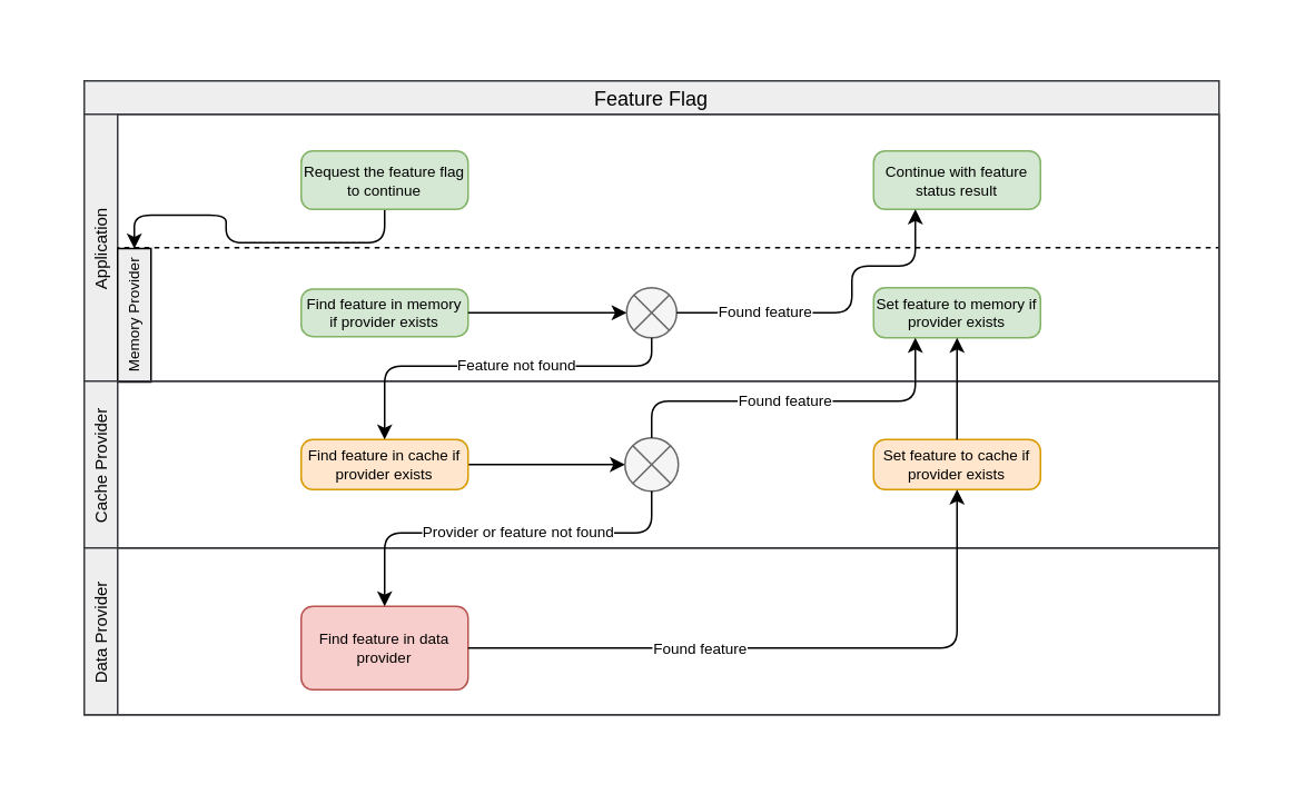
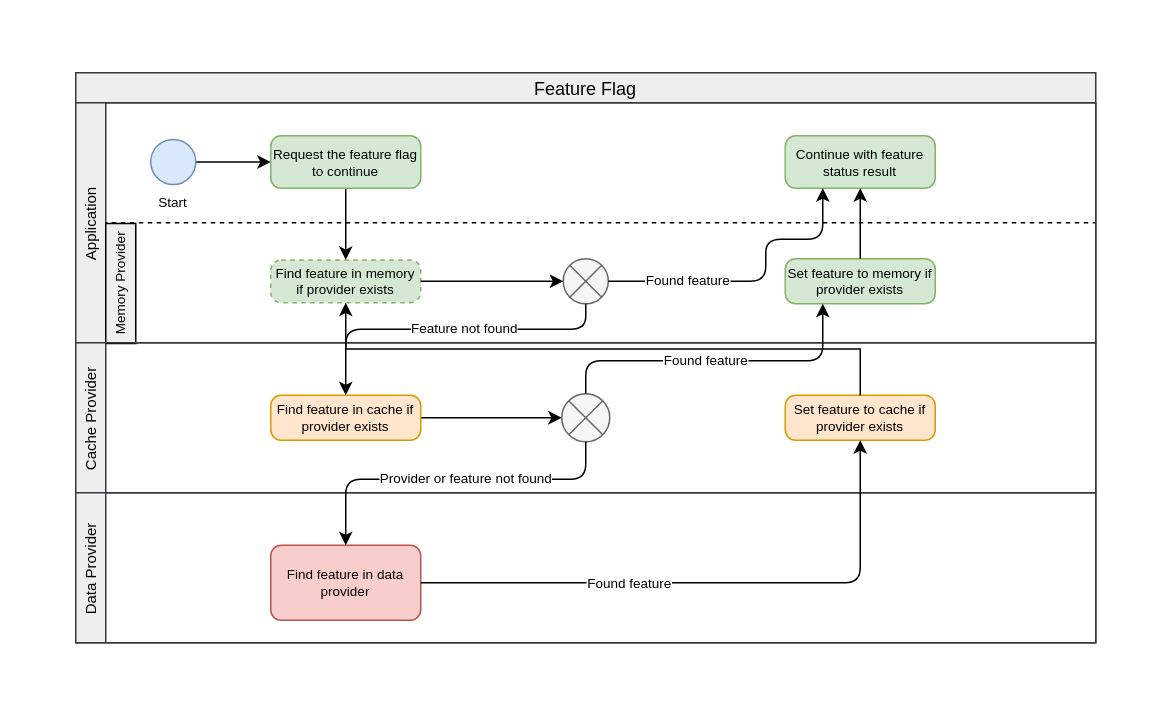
+ <mxCell id="7" value="Start" style="strokeWidth=1;html=1;shape=mxgraph.flowchart.start_2;whiteSpace=wrap;verticalAlign=top;labelPosition=center;verticalLabelPosition=bottom;align=center;fontSize=9;fillColor=#dae8fc;strokeColor=#6c8ebf;spacingBottom=1;" parent="5" vertex="1"><mxGeometry x="50" y="24.5" width="30" height="30" as="geometry" /></mxCell>
+ <mxCell id="6" style="edgeStyle=orthogonalEdgeStyle;rounded=0;orthogonalLoop=1;jettySize=auto;html=1;exitX=1;exitY=0.5;exitDx=0;exitDy=0;exitPerimeter=0;entryX=0;entryY=0.5;entryDx=0;entryDy=0;" parent="5" source="7" target="9" edge="1"><mxGeometry relative="1" as="geometry" /></mxCell>
- <mxCell id="8" style="edgeStyle=orthogonalEdgeStyle;rounded=1;orthogonalLoop=1;jettySize=auto;html=1;exitX=0.5;exitY=1;exitDx=0;exitDy=0;fontSize=16;fontColor=#9999FF;strokeColor=#000000;strokeWidth=1;" parent="5" source="9" target="16" edge="1"><mxGeometry relative="1" as="geometry" /></mxCell>
+ <mxCell id="8" style="edgeStyle=orthogonalEdgeStyle;rounded=1;orthogonalLoop=1;jettySize=auto;html=1;exitX=0.5;exitY=1;exitDx=0;exitDy=0;entryX=0.5;entryY=0;entryDx=0;entryDy=0;fontSize=16;fontColor=#9999FF;strokeColor=#000000;strokeWidth=1;" parent="5" source="9" target="11" edge="1"><mxGeometry relative="1" as="geometry" /></mxCell>
+ <mxCell id="18" style="edgeStyle=orthogonalEdgeStyle;rounded=0;orthogonalLoop=1;jettySize=auto;html=1;exitX=0.5;exitY=0;exitDx=0;exitDy=0;entryX=0.5;entryY=1;entryDx=0;entryDy=0;fontSize=9;" edge="1" parent="5" source="17" target="10"><mxGeometry relative="1" as="geometry" /></mxCell>
- <mxCell id="11" value="Find feature in memory if provider exists" style="rounded=1;absoluteArcSize=1;arcSize=14;strokeWidth=1;whiteSpace=wrap;html=1;fontSize=9;fillColor=#d5e8d4;strokeColor=#82b366;" parent="5" vertex="1"><mxGeometry x="130" y="104.75" width="100" height="28.5" as="geometry" /></mxCell>
+ <mxCell id="11" value="Find feature in memory if provider exists" style="rounded=1;absoluteArcSize=1;arcSize=14;strokeWidth=1;whiteSpace=wrap;html=1;fontSize=9;fillColor=#d5e8d4;strokeColor=#82b366;dashed=1;" parent="5" vertex="1"><mxGeometry x="130" y="104.75" width="100" height="28.5" as="geometry" /></mxCell>
- <mxCell id="30" style="edgeStyle=orthogonalEdgeStyle;rounded=0;orthogonalLoop=1;jettySize=auto;html=1;exitX=0.5;exitY=0;exitDx=0;exitDy=0;entryX=0.5;entryY=1;entryDx=0;entryDy=0;fontSize=9;" edge="1" parent="3" source="22" target="17"><mxGeometry relative="1" as="geometry" /></mxCell>
+ <mxCell id="30" style="edgeStyle=orthogonalEdgeStyle;rounded=0;orthogonalLoop=1;jettySize=auto;html=1;exitX=0.5;exitY=0;exitDx=0;exitDy=0;fontSize=9;" edge="1" parent="3" source="22" target="11"><mxGeometry relative="1" as="geometry" /></mxCell>
